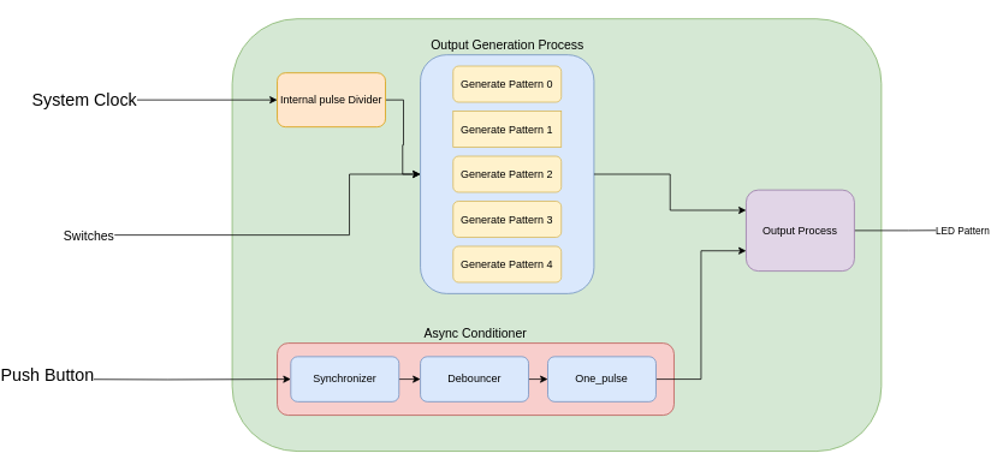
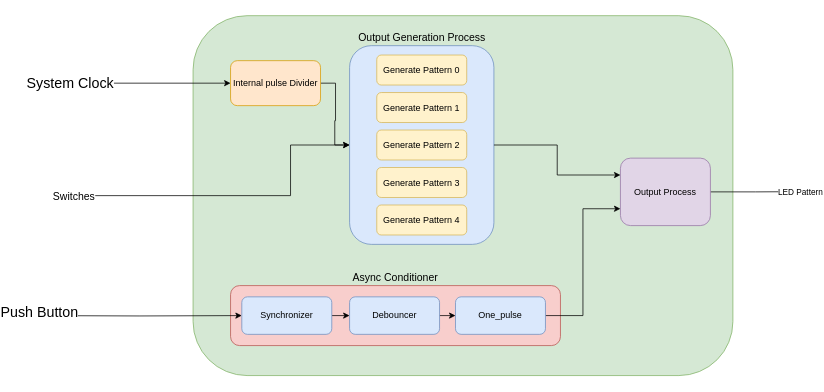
- <mxCell id="12" value="Generate Pattern 1" style="whiteSpace=wrap;html=1;fillColor=#fff2cc;strokeColor=#d6b656;rounded=0;" vertex="1" parent="9"><mxGeometry x="36.25" y="62.5" width="120" height="40" as="geometry" /></mxCell>
+ <mxCell id="12" value="Generate Pattern 1" style="rounded=1;whiteSpace=wrap;html=1;fillColor=#fff2cc;strokeColor=#d6b656;" vertex="1" parent="9"><mxGeometry x="36.25" y="62.5" width="120" height="40" as="geometry" /></mxCell>
